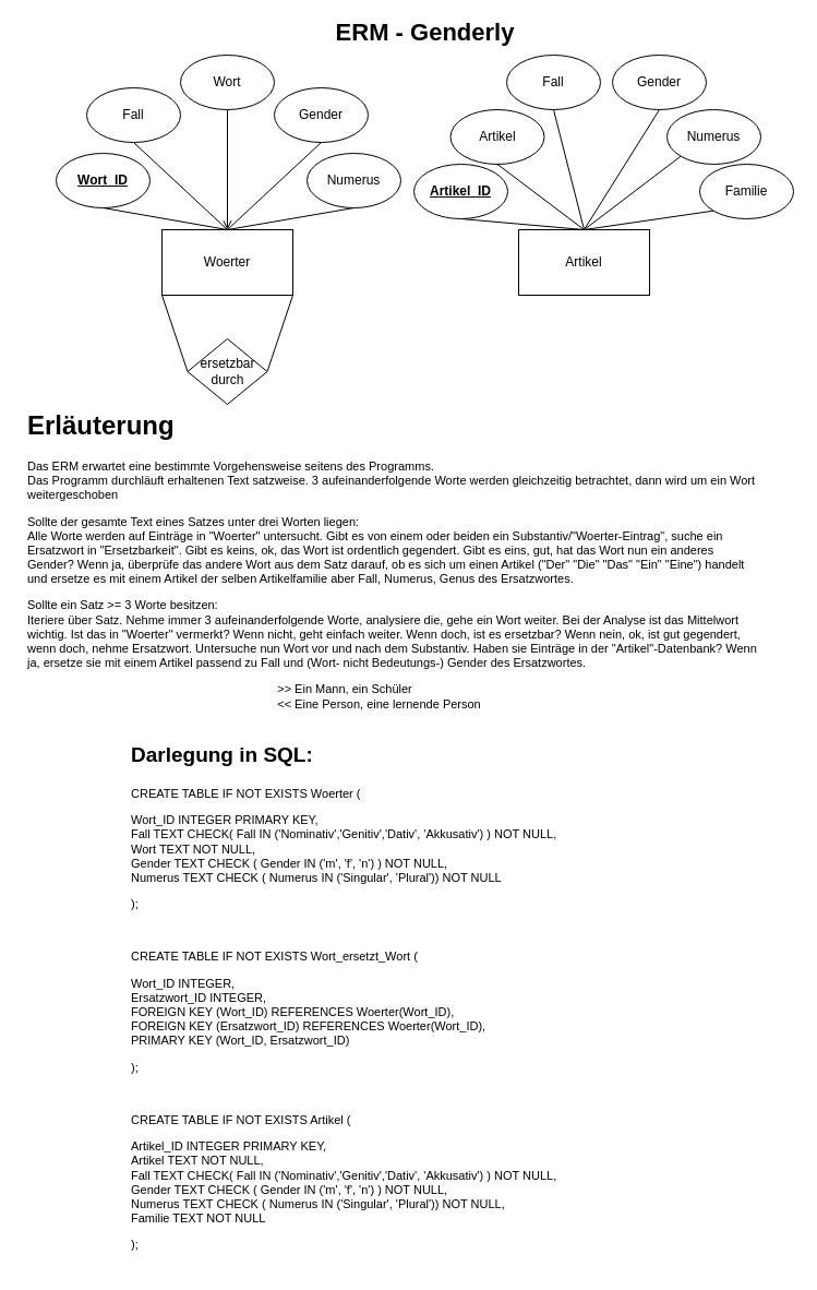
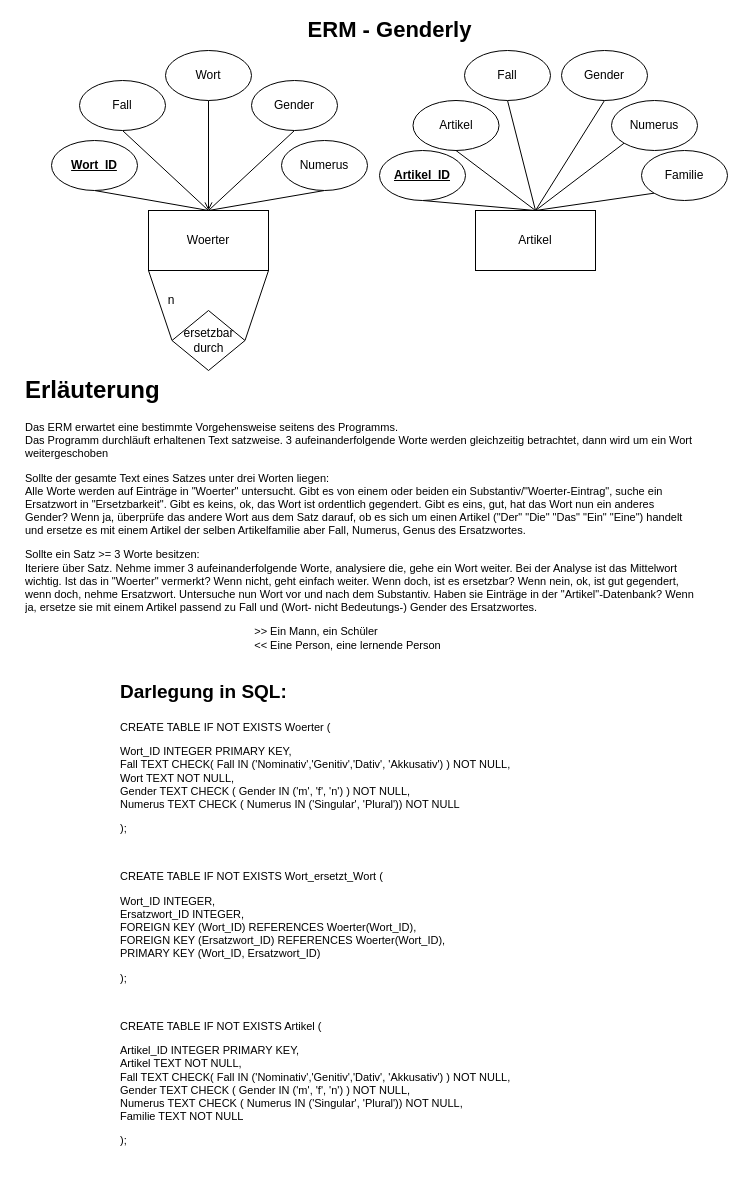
+ <mxCell id="19" value="n" style="text;html=1;strokeColor=none;fillColor=none;align=center;verticalAlign=middle;whiteSpace=wrap;rounded=0;" parent="1" vertex="1"><mxGeometry x="151" y="290" width="40" height="20" as="geometry" /></mxCell>
